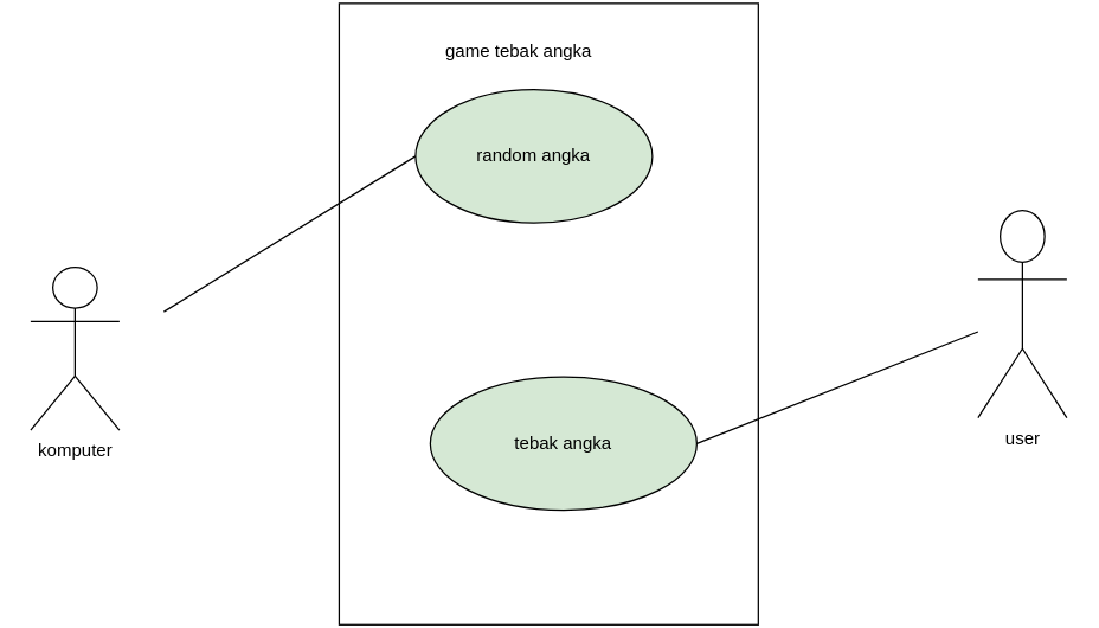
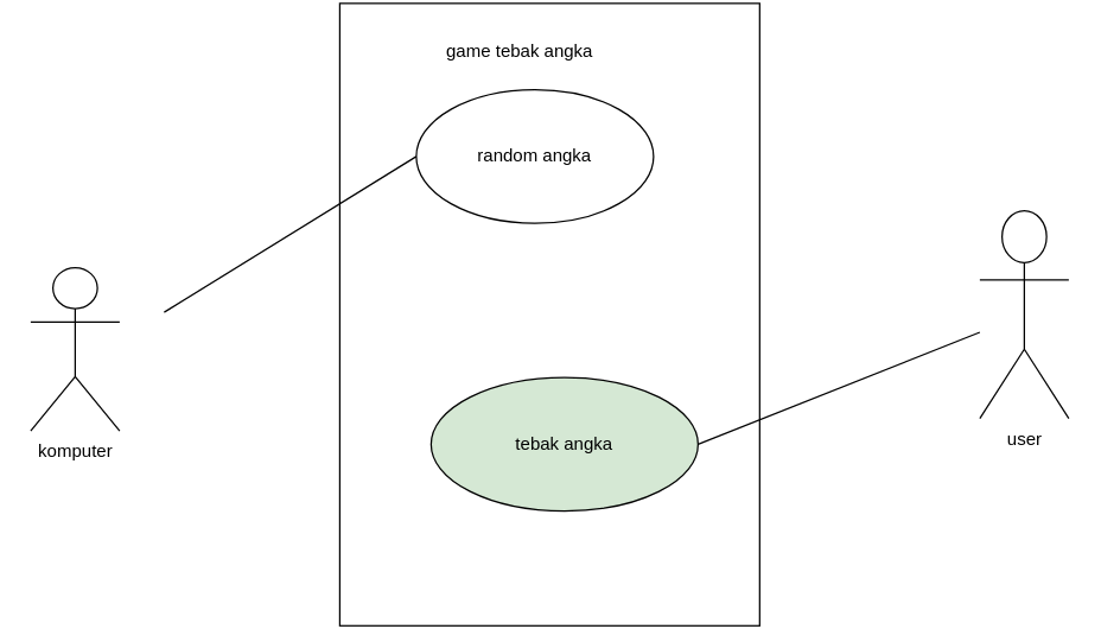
- <mxCell id="6" value="random angka" style="ellipse;whiteSpace=wrap;html=1;fillColor=#d5e8d4;" vertex="1" parent="1"><mxGeometry x="280" y="60" width="160" height="90" as="geometry" /></mxCell>
+ <mxCell id="6" value="random angka" style="ellipse;whiteSpace=wrap;html=1;" vertex="1" parent="1"><mxGeometry x="280" y="60" width="160" height="90" as="geometry" /></mxCell>
